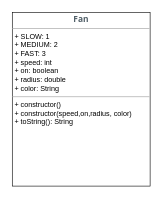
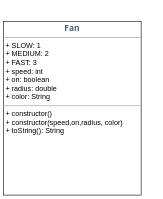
- <mxCell id="2" value="&lt;p style=&quot;text-align: center ; margin: 4px 0px 0px&quot;&gt;&lt;font color=&quot;#526069&quot; face=&quot;open sans, sans-serif&quot;&gt;&lt;span style=&quot;font-size: 14px ; background-color: rgb(255 , 255 , 255)&quot;&gt;&lt;b&gt;Fan&lt;/b&gt;&lt;/span&gt;&lt;/font&gt;&lt;/p&gt;&lt;hr size=&quot;1&quot;&gt;&lt;p style=&quot;margin: 0px ; margin-left: 4px&quot;&gt;+ SLOW: 1&lt;/p&gt;&lt;p style=&quot;margin: 0px ; margin-left: 4px&quot;&gt;+ MEDIUM: 2&lt;/p&gt;&lt;p style=&quot;margin: 0px ; margin-left: 4px&quot;&gt;+ FAST: 3&amp;nbsp;&lt;br&gt;+ speed: int&lt;/p&gt;&lt;p style=&quot;margin: 0px ; margin-left: 4px&quot;&gt;+ on: boolean&lt;br&gt;&lt;/p&gt;&lt;p style=&quot;margin: 0px ; margin-left: 4px&quot;&gt;+ radius: double&lt;/p&gt;&lt;p style=&quot;margin: 0px ; margin-left: 4px&quot;&gt;+ color: String&lt;/p&gt;&lt;hr size=&quot;1&quot;&gt;&lt;p style=&quot;margin: 0px ; margin-left: 4px&quot;&gt;+ constructor()&lt;/p&gt;&lt;p style=&quot;margin: 0px ; margin-left: 4px&quot;&gt;+ constructor(speed,on,radius, color)&lt;/p&gt;&lt;p style=&quot;margin: 0px ; margin-left: 4px&quot;&gt;+ toString(): String&lt;/p&gt;" style="verticalAlign=top;align=left;overflow=fill;fontSize=12;fontFamily=Helvetica;html=1;rounded=0;shadow=0;comic=0;labelBackgroundColor=none;strokeWidth=1" vertex="1" parent="1"><mxGeometry x="20" y="20" width="230" height="290" as="geometry" /></mxCell>
+ <mxCell id="2" value="&lt;p style=&quot;text-align: center ; margin: 4px 0px 0px&quot;&gt;&lt;font color=&quot;#526069&quot; face=&quot;open sans, sans-serif&quot;&gt;&lt;span style=&quot;font-size: 14px ; background-color: rgb(255 , 255 , 255)&quot;&gt;&lt;b&gt;Fan&lt;/b&gt;&lt;/span&gt;&lt;/font&gt;&lt;/p&gt;&lt;hr size=&quot;1&quot;&gt;&lt;p style=&quot;margin: 0px ; margin-left: 4px&quot;&gt;+ SLOW: 1&lt;/p&gt;&lt;p style=&quot;margin: 0px ; margin-left: 4px&quot;&gt;+ MEDIUM: 2&lt;/p&gt;&lt;p style=&quot;margin: 0px ; margin-left: 4px&quot;&gt;+ FAST: 3&amp;nbsp;&lt;br&gt;+ speed: int&lt;/p&gt;&lt;p style=&quot;margin: 0px ; margin-left: 4px&quot;&gt;+ on: boolean&lt;br&gt;&lt;/p&gt;&lt;p style=&quot;margin: 0px ; margin-left: 4px&quot;&gt;+ radius: double&lt;/p&gt;&lt;p style=&quot;margin: 0px ; margin-left: 4px&quot;&gt;+ color: String&lt;/p&gt;&lt;hr size=&quot;1&quot;&gt;&lt;p style=&quot;margin: 0px ; margin-left: 4px&quot;&gt;+ constructor()&lt;/p&gt;&lt;p style=&quot;margin: 0px ; margin-left: 4px&quot;&gt;+ constructor(speed,on,radius, color)&lt;/p&gt;&lt;p style=&quot;margin: 0px ; margin-left: 4px&quot;&gt;+ toString(): String&lt;/p&gt;" style="verticalAlign=top;align=left;overflow=fill;fontSize=12;fontFamily=Helvetica;html=1;rounded=0;shadow=0;comic=0;labelBackgroundColor=none;strokeWidth=1" vertex="1" parent="1"><mxGeometry x="5" y="35" width="230" height="290" as="geometry" /></mxCell>
